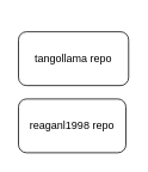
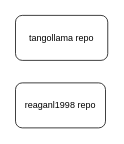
- <mxCell id="2" value="tangollama repo" style="rounded=1;whiteSpace=wrap;html=1;" vertex="1" parent="1"><mxGeometry x="20" y="35" width="123" height="60" as="geometry" /></mxCell>
+ <mxCell id="2" value="tangollama repo" style="rounded=1;whiteSpace=wrap;html=1;" vertex="1" parent="1"><mxGeometry x="20" y="20" width="123" height="60" as="geometry" /></mxCell>
